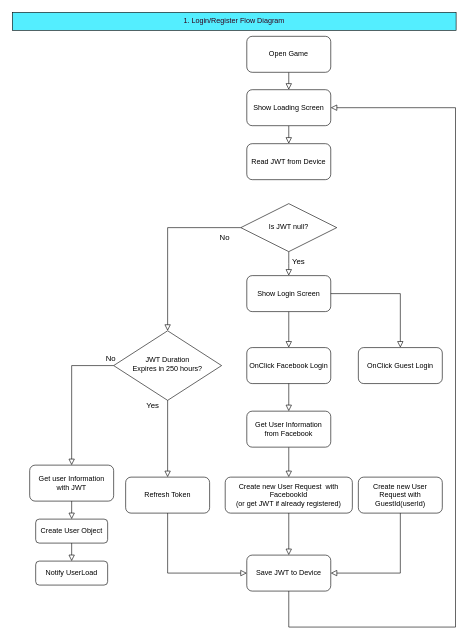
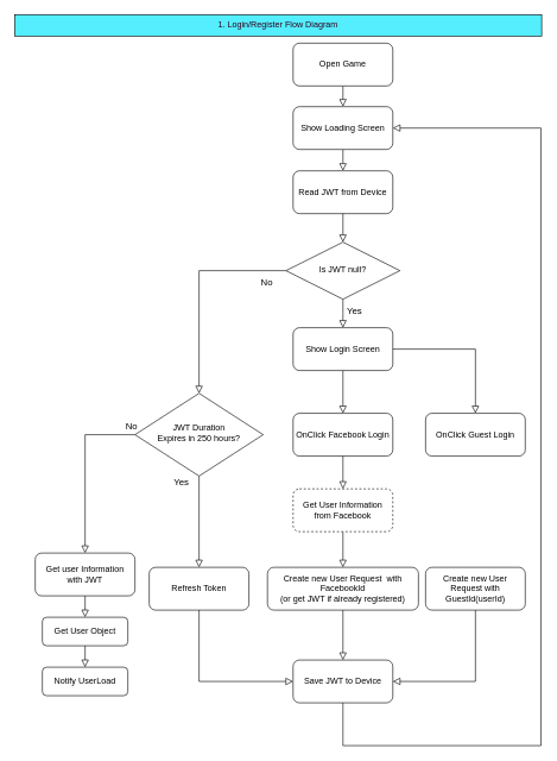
+ <mxCell id="5" value="" style="rounded=0;html=1;jettySize=auto;orthogonalLoop=1;fontSize=11;endArrow=block;endFill=0;endSize=8;strokeWidth=1;shadow=0;labelBackgroundColor=none;edgeStyle=orthogonalEdgeStyle;" parent="1" source="2" target="4" edge="1"><mxGeometry x="145" y="85" as="geometry" /></mxCell>
- <mxCell id="23" value="Get User Information from Facebook" style="rounded=1;whiteSpace=wrap;html=1;fontSize=12;glass=0;strokeWidth=1;shadow=0;" parent="1" vertex="1"><mxGeometry x="411" y="685" width="140" height="60" as="geometry" /></mxCell>
+ <mxCell id="23" value="Get User Information from Facebook" style="rounded=1;whiteSpace=wrap;html=1;fontSize=12;glass=0;strokeWidth=1;shadow=0;dashed=1;" parent="1" vertex="1"><mxGeometry x="411" y="685" width="140" height="60" as="geometry" /></mxCell>
- <mxCell id="6" value="Create User Object" style="rounded=1;whiteSpace=wrap;html=1;fontSize=12;glass=0;strokeWidth=1;shadow=0;" parent="1" vertex="1"><mxGeometry x="59" y="865" width="120" height="40" as="geometry" /></mxCell>
+ <mxCell id="6" value="Get User Object" style="rounded=1;whiteSpace=wrap;html=1;fontSize=12;glass=0;strokeWidth=1;shadow=0;" parent="1" vertex="1"><mxGeometry x="59" y="865" width="120" height="40" as="geometry" /></mxCell>
